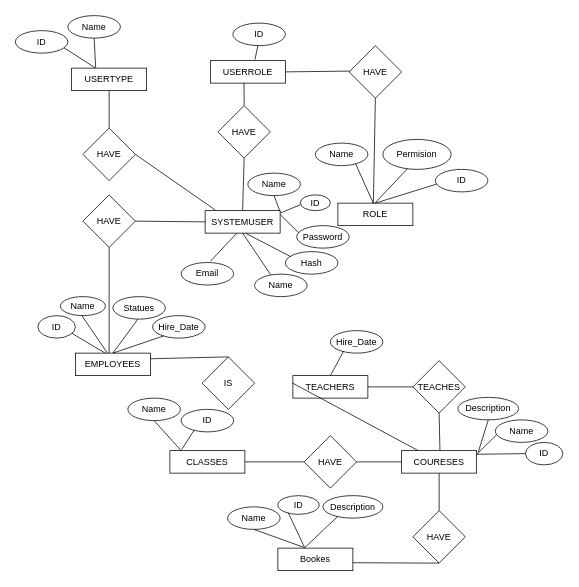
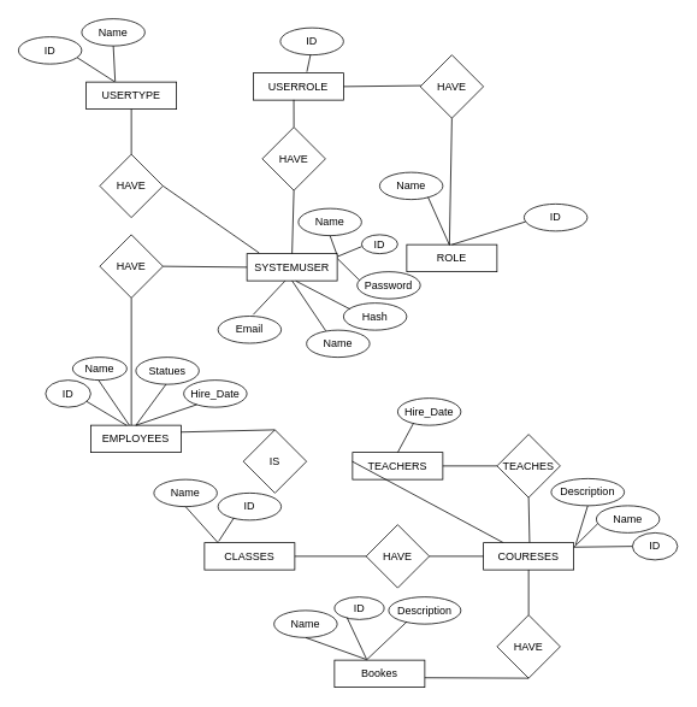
- <mxCell id="9" value="Permision" style="ellipse;whiteSpace=wrap;html=1;" vertex="1" parent="1"><mxGeometry x="510" y="185" width="91" height="40" as="geometry" /></mxCell>
- <mxCell id="10" value="" style="endArrow=none;html=1;rounded=0;entryX=0.36;entryY=0.979;entryDx=0;entryDy=0;entryPerimeter=0;exitX=0.495;exitY=-0.004;exitDx=0;exitDy=0;exitPerimeter=0;" edge="1" parent="1" target="9" source="5"><mxGeometry width="50" height="50" relative="1" as="geometry"><mxPoint x="500" y="269" as="sourcePoint" /><mxPoint x="494" y="170" as="targetPoint" /></mxGeometry></mxCell>
